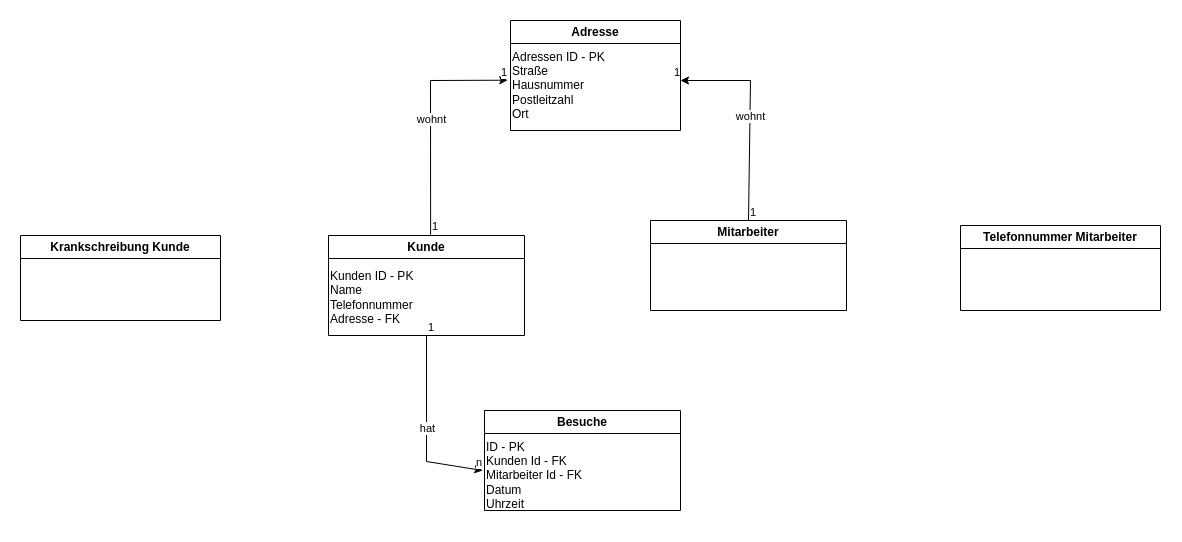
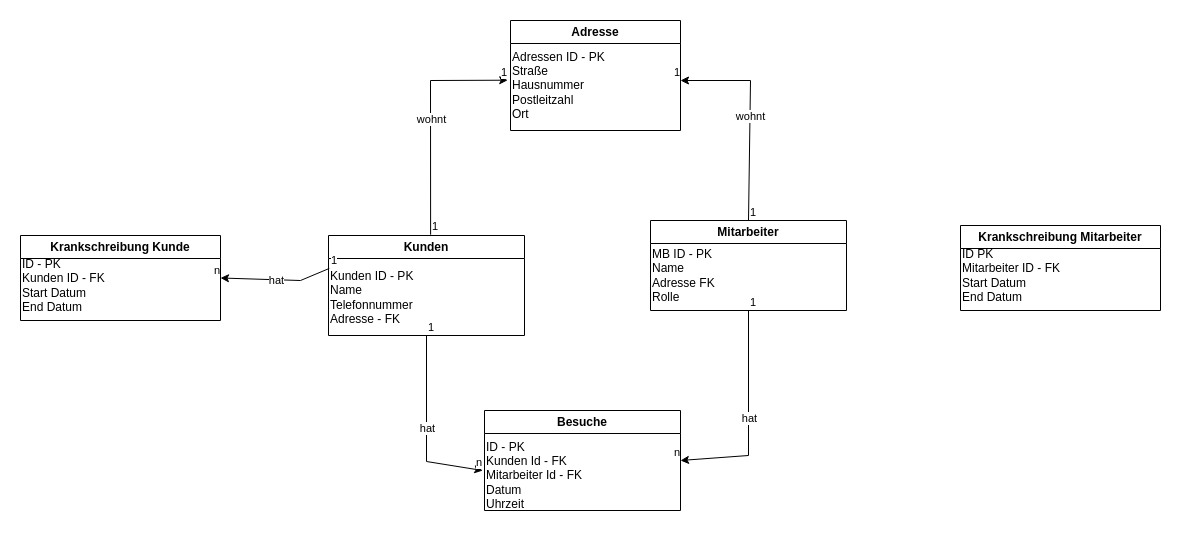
- <mxCell id="18" value="Telefonnummer Mitarbeiter" style="swimlane;whiteSpace=wrap;html=1;" parent="1" vertex="1"><mxGeometry x="960" y="225" width="200" height="85" as="geometry" /></mxCell>
+ <mxCell id="18" value="Krankschreibung Mitarbeiter" style="swimlane;whiteSpace=wrap;html=1;" parent="1" vertex="1"><mxGeometry x="960" y="225" width="200" height="85" as="geometry" /></mxCell>
- <mxCell id="2" value="Kunde" style="swimlane;whiteSpace=wrap;html=1;" parent="1" vertex="1"><mxGeometry x="328" y="235" width="196" height="100" as="geometry" /></mxCell>
+ <mxCell id="2" value="Kunden" style="swimlane;whiteSpace=wrap;html=1;" parent="1" vertex="1"><mxGeometry x="328" y="235" width="196" height="100" as="geometry" /></mxCell>
+ <mxCell id="5" value="MB ID - PK&lt;br&gt;Name&lt;br&gt;Adresse FK&lt;br&gt;Rolle&amp;nbsp;" style="text;html=1;align=left;verticalAlign=middle;resizable=0;points=[];autosize=1;strokeColor=none;fillColor=none;" parent="4" vertex="1"><mxGeometry y="20" width="90" height="70" as="geometry" /></mxCell>
+ <mxCell id="19" value="ID PK&lt;br&gt;Mitarbeiter ID - FK&lt;br&gt;Start Datum&lt;br&gt;End Datum" style="text;html=1;strokeColor=none;fillColor=none;align=left;verticalAlign=middle;whiteSpace=wrap;rounded=0;" parent="18" vertex="1"><mxGeometry y="30" width="110" height="40" as="geometry" /></mxCell>
+ <mxCell id="22" value="" style="endArrow=classic;html=1;rounded=0;exitX=0.007;exitY=0.255;exitDx=0;exitDy=0;exitPerimeter=0;entryX=1;entryY=0.5;entryDx=0;entryDy=0;" parent="1" source="3" target="20" edge="1"><mxGeometry relative="1" as="geometry"><mxPoint x="440" y="244" as="sourcePoint" /><mxPoint x="250" y="280" as="targetPoint" /><Array as="points"><mxPoint x="300" y="280" /></Array></mxGeometry></mxCell>
+ <mxCell id="23" value="hat" style="edgeLabel;resizable=0;html=1;align=center;verticalAlign=middle;" parent="22" connectable="0" vertex="1"><mxGeometry relative="1" as="geometry" /></mxCell>
+ <mxCell id="24" value="1" style="edgeLabel;resizable=0;html=1;align=left;verticalAlign=bottom;" parent="22" connectable="0" vertex="1"><mxGeometry x="-1" relative="1" as="geometry" /></mxCell>
+ <mxCell id="25" value="n" style="edgeLabel;resizable=0;html=1;align=right;verticalAlign=bottom;" parent="22" connectable="0" vertex="1"><mxGeometry x="1" relative="1" as="geometry" /></mxCell>
+ <mxCell id="21" value="ID - PK&lt;br&gt;Kunden ID - FK&lt;br&gt;Start Datum&lt;br&gt;End Datum" style="text;html=1;strokeColor=none;fillColor=none;align=left;verticalAlign=middle;whiteSpace=wrap;rounded=0;" parent="20" vertex="1"><mxGeometry y="30" width="110" height="40" as="geometry" /></mxCell>
+ <mxCell id="26" value="" style="endArrow=classic;html=1;rounded=0;exitX=0.5;exitY=1;exitDx=0;exitDy=0;entryX=1;entryY=0.5;entryDx=0;entryDy=0;" parent="1" source="4" target="6" edge="1"><mxGeometry relative="1" as="geometry"><mxPoint x="758" y="245" as="sourcePoint" /><mxPoint x="690" y="90" as="targetPoint" /><Array as="points"><mxPoint x="748" y="455" /></Array></mxGeometry></mxCell>
+ <mxCell id="27" value="hat" style="edgeLabel;resizable=0;html=1;align=center;verticalAlign=middle;" parent="26" connectable="0" vertex="1"><mxGeometry relative="1" as="geometry" /></mxCell>
+ <mxCell id="28" value="1" style="edgeLabel;resizable=0;html=1;align=left;verticalAlign=bottom;" parent="26" connectable="0" vertex="1"><mxGeometry x="-1" relative="1" as="geometry" /></mxCell>
+ <mxCell id="29" value="n" style="edgeLabel;resizable=0;html=1;align=right;verticalAlign=bottom;" parent="26" connectable="0" vertex="1"><mxGeometry x="1" relative="1" as="geometry" /></mxCell>
